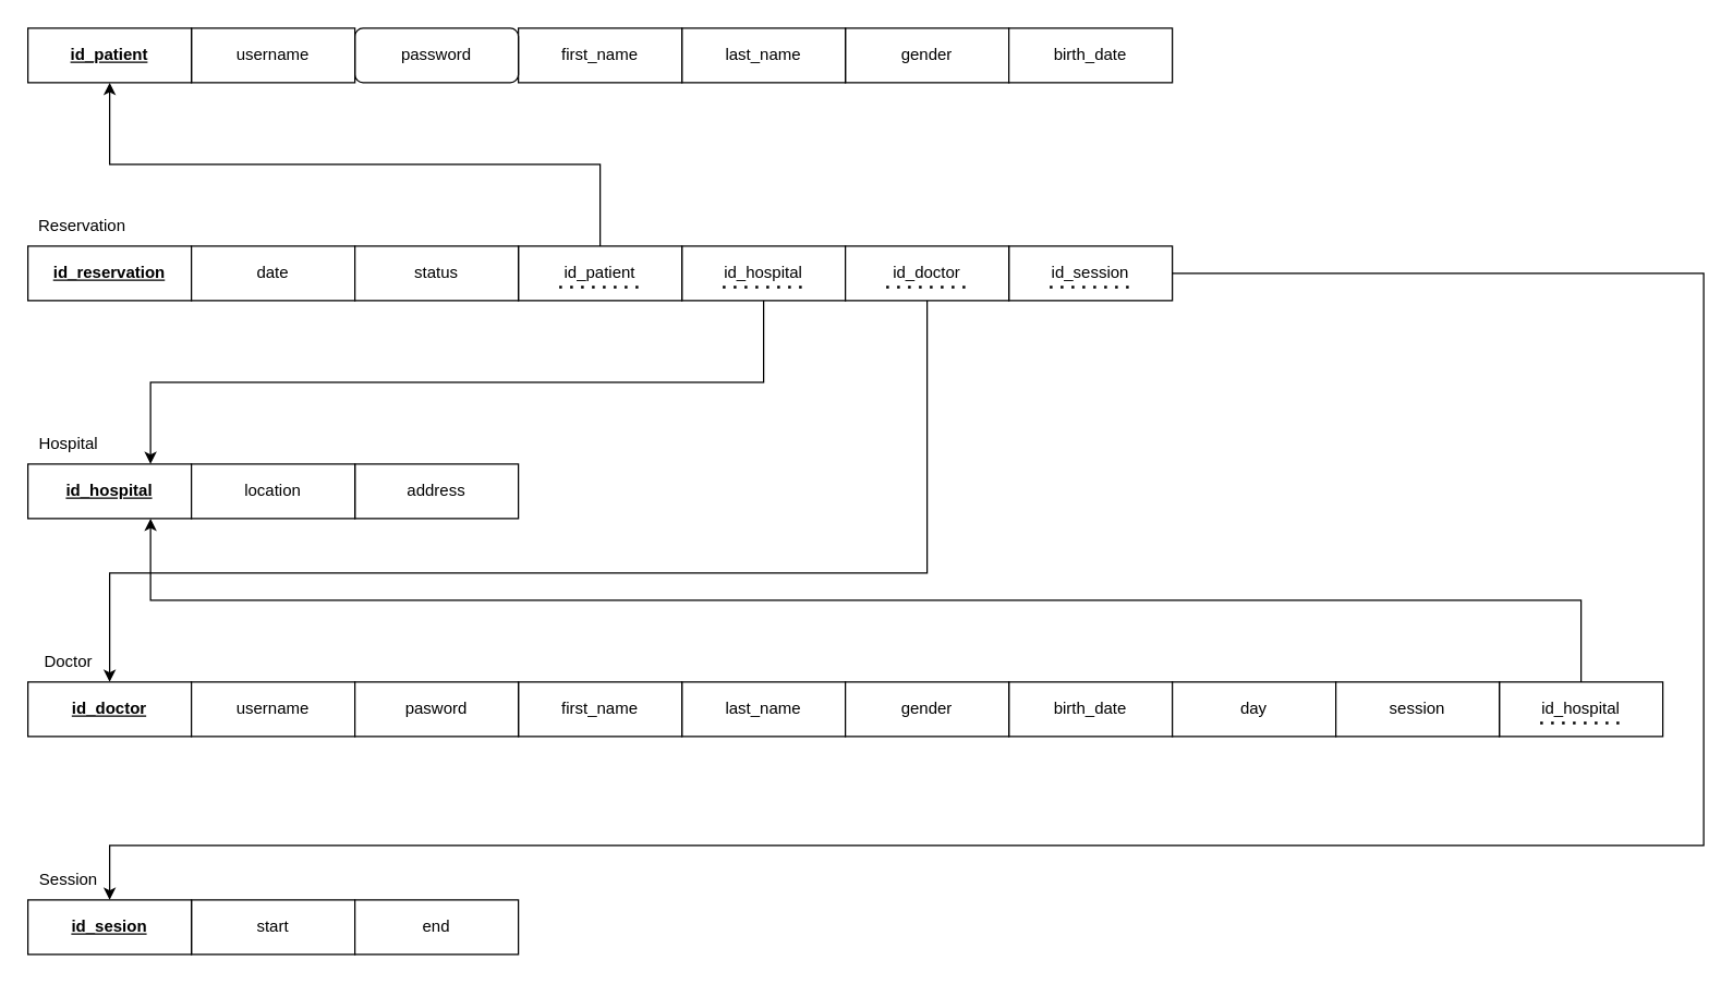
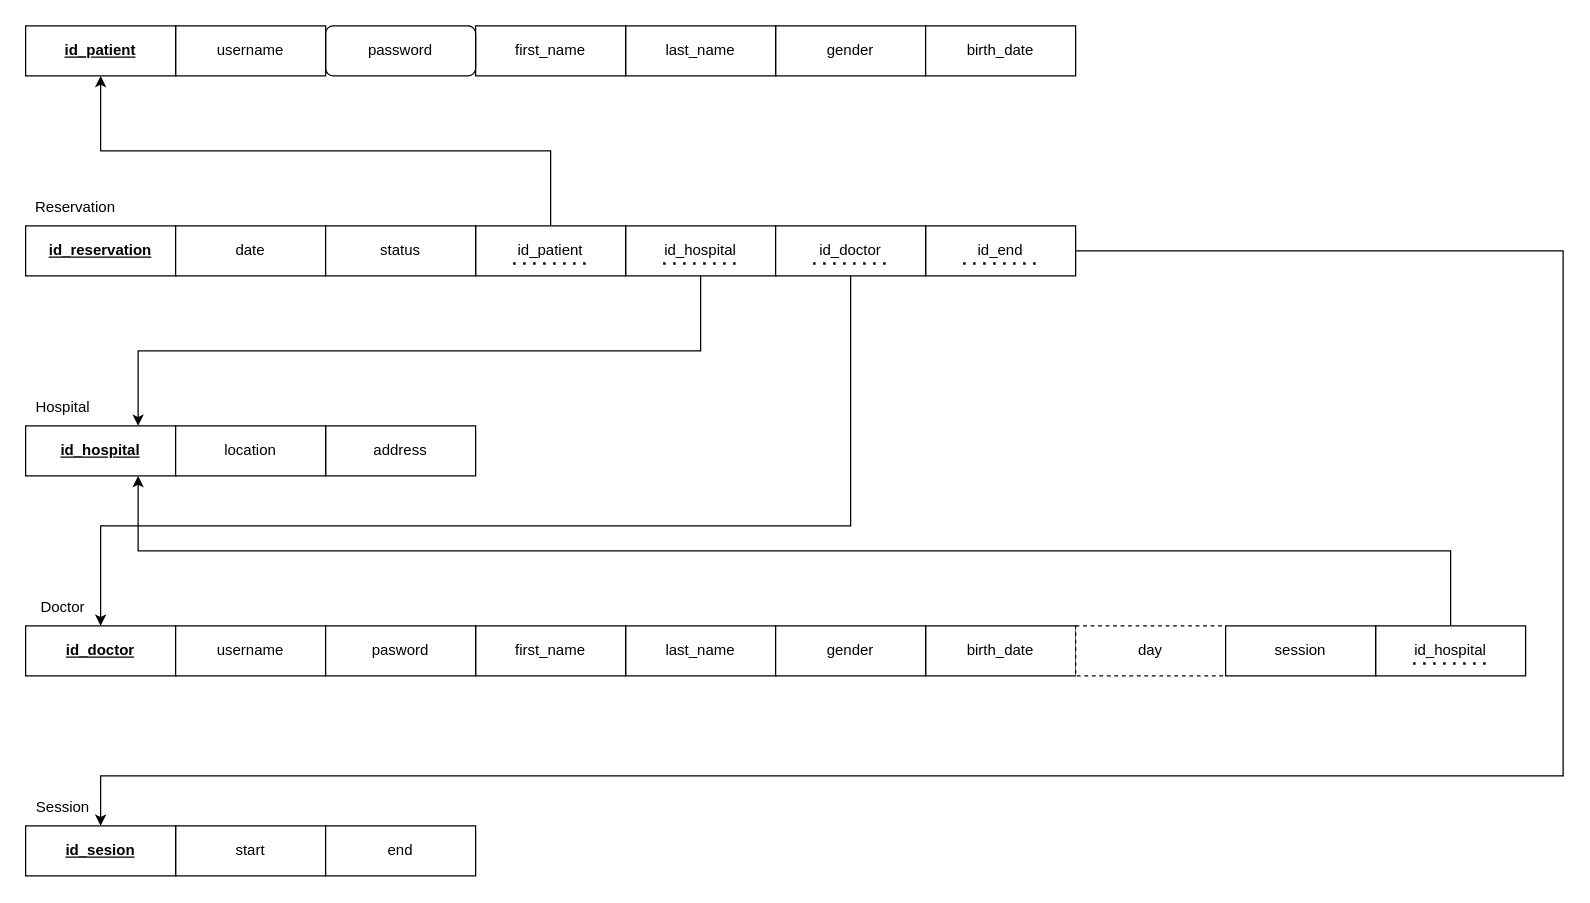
- <mxCell id="14" value="id_session" style="rounded=0;whiteSpace=wrap;html=1;" vertex="1" parent="5"><mxGeometry x="720" width="120" height="40" as="geometry" /></mxCell>
+ <mxCell id="14" value="id_end" style="rounded=0;whiteSpace=wrap;html=1;" vertex="1" parent="5"><mxGeometry x="720" width="120" height="40" as="geometry" /></mxCell>
- <mxCell id="49" value="day" style="rounded=0;whiteSpace=wrap;html=1;" vertex="1" parent="39"><mxGeometry x="840" width="120" height="40" as="geometry" /></mxCell>
+ <mxCell id="49" value="day" style="rounded=0;whiteSpace=wrap;html=1;dashed=1;" vertex="1" parent="39"><mxGeometry x="840" width="120" height="40" as="geometry" /></mxCell>
